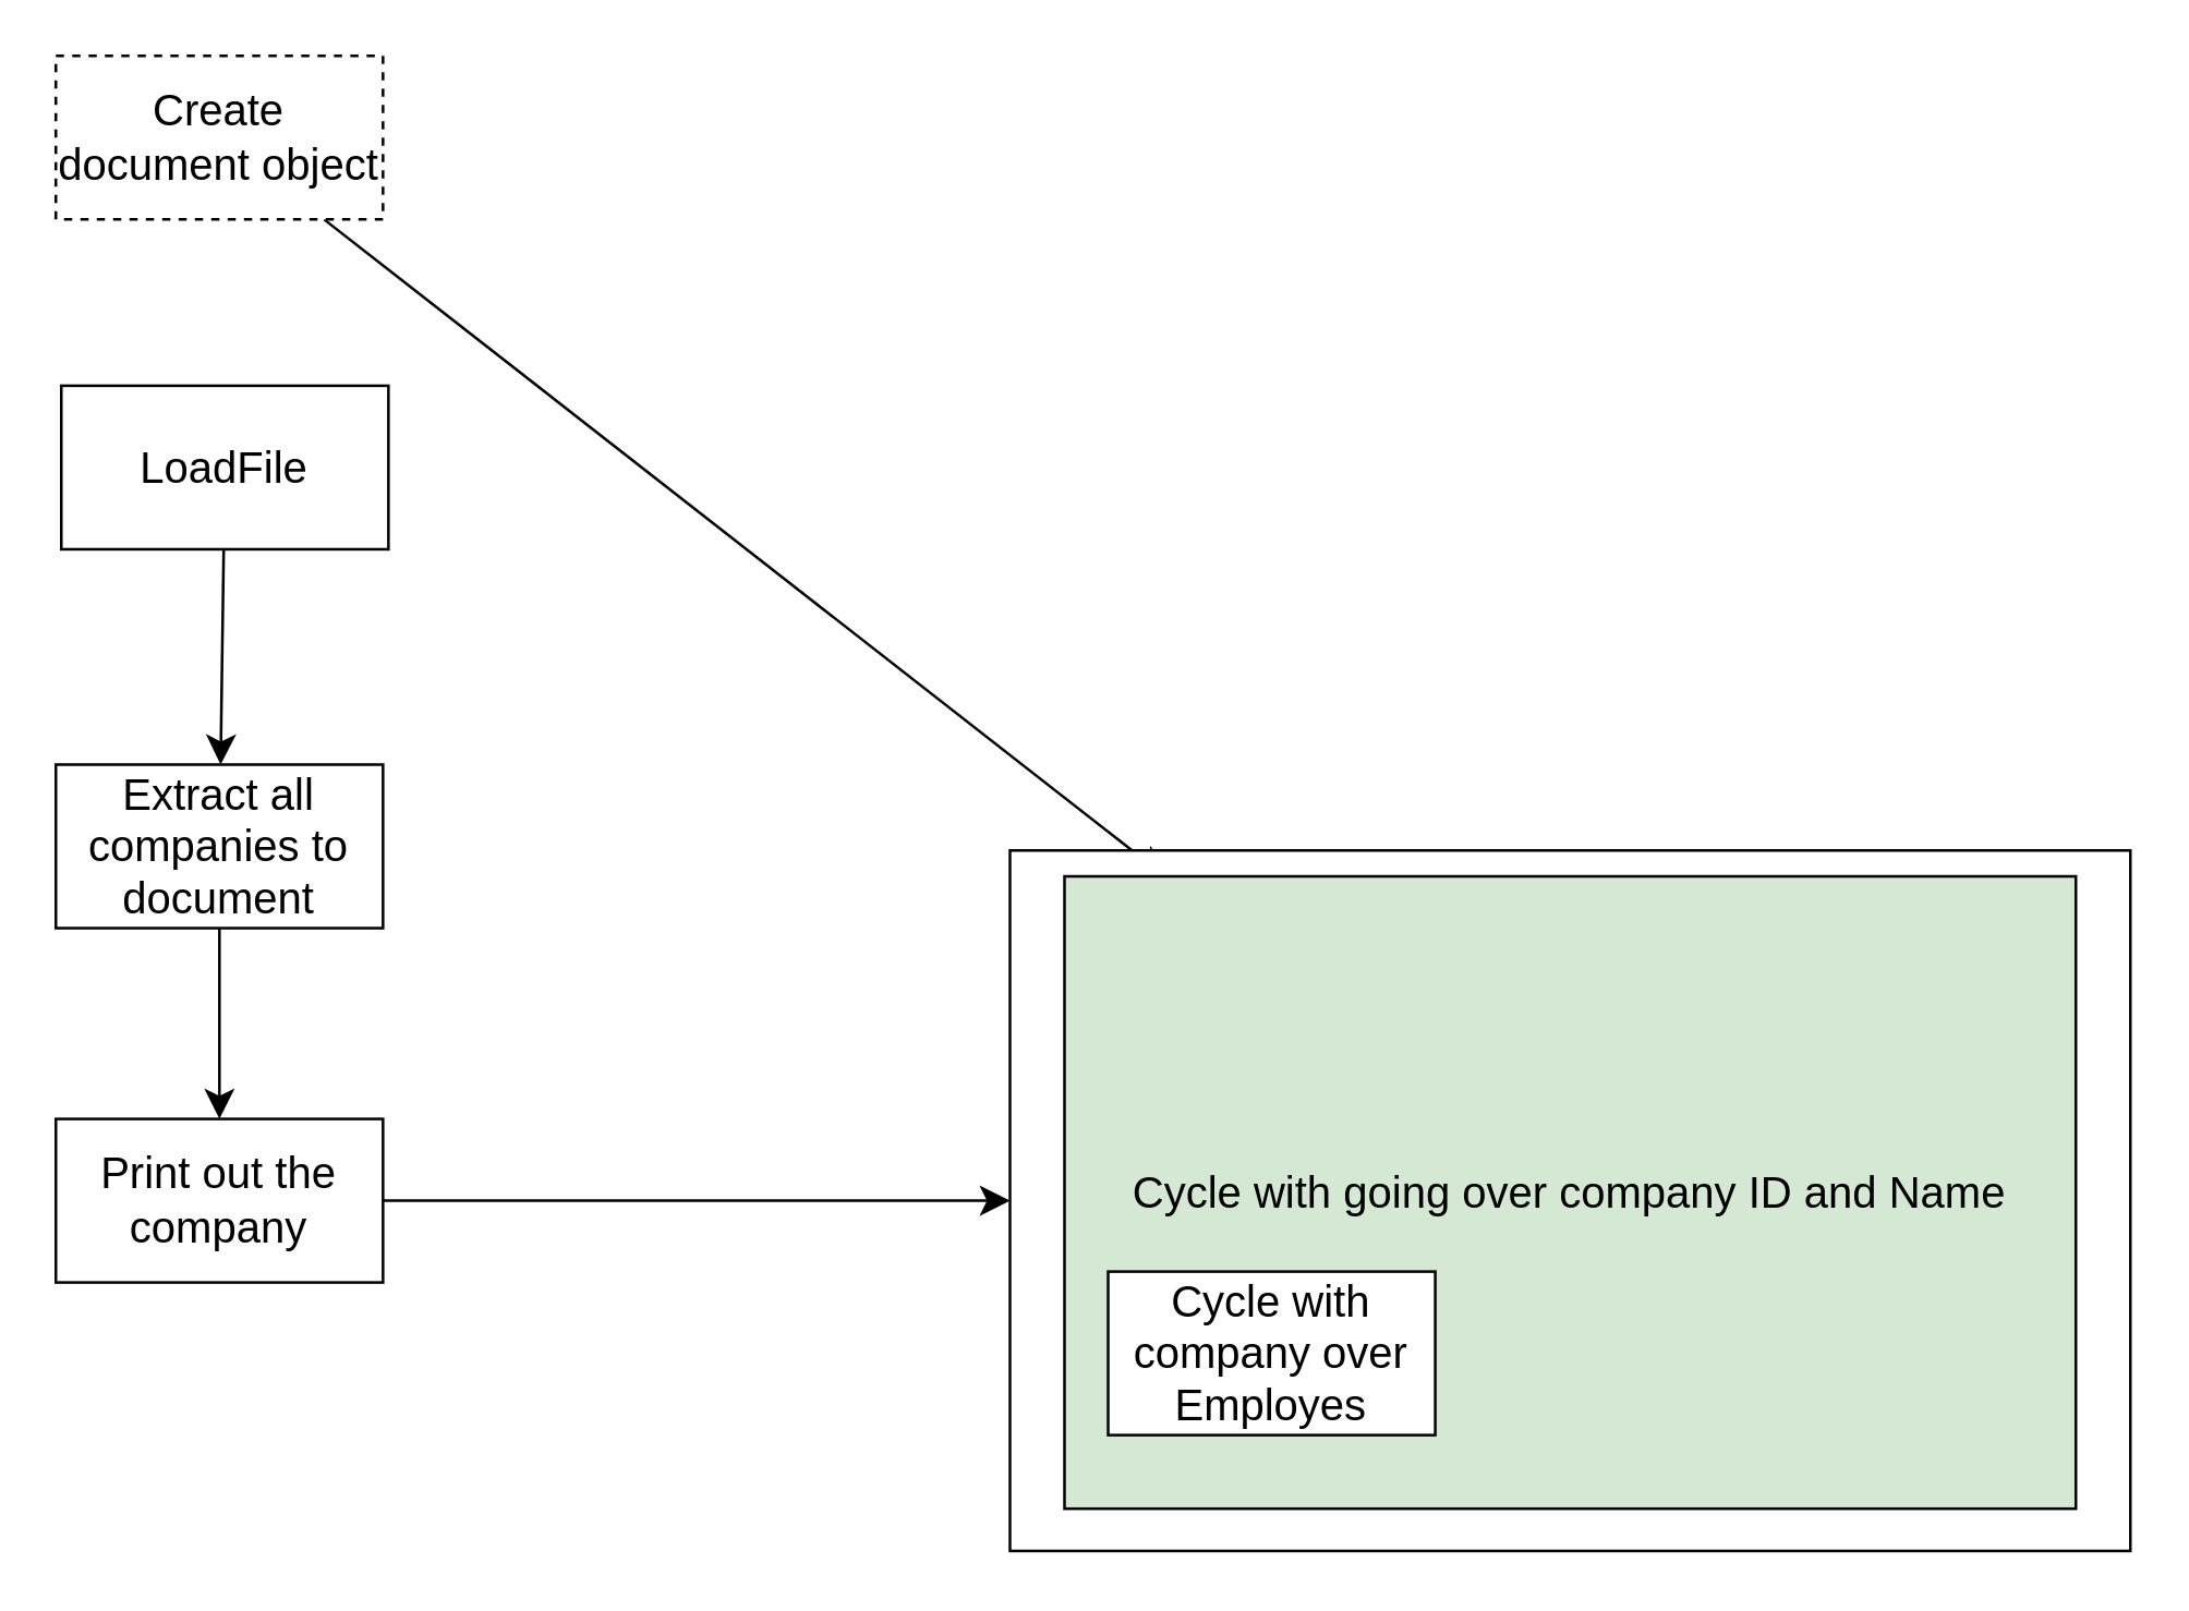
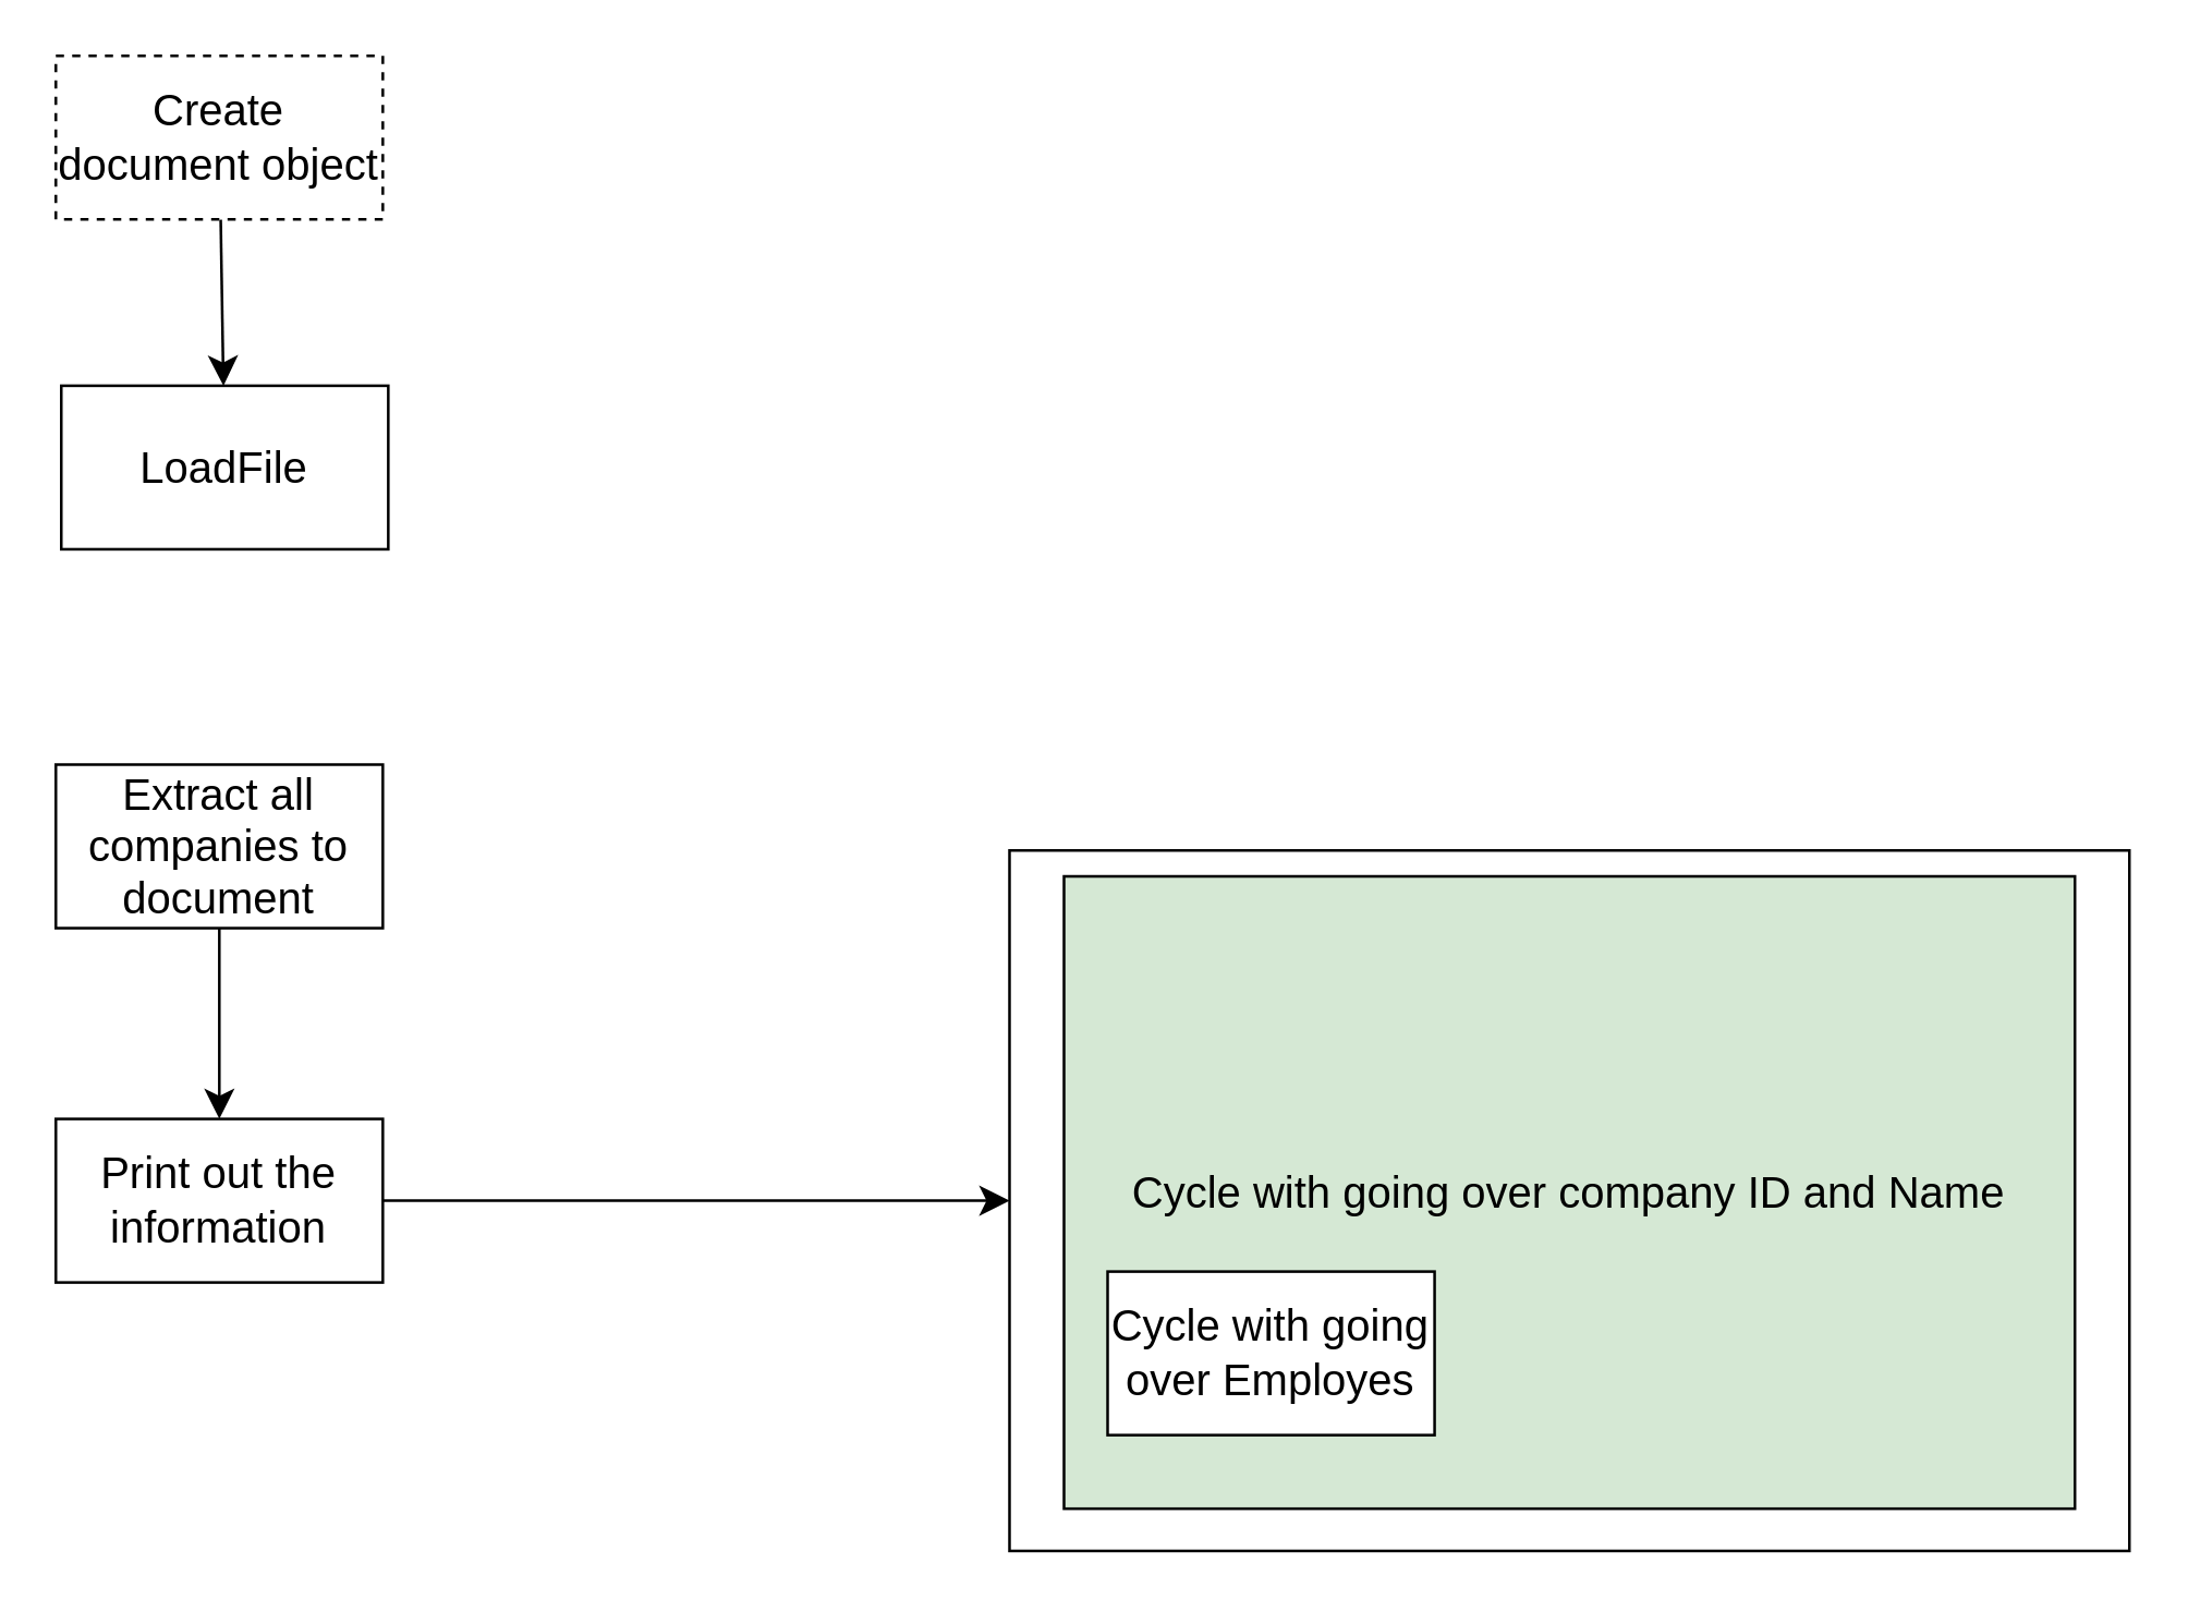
- <mxCell id="2" style="edgeStyle=none;curved=1;rounded=0;orthogonalLoop=1;jettySize=auto;html=1;fontSize=12;startSize=8;endSize=8;" edge="1" parent="1" source="3" target="11"><mxGeometry relative="1" as="geometry" /></mxCell>
+ <mxCell id="2" style="edgeStyle=none;curved=1;rounded=0;orthogonalLoop=1;jettySize=auto;html=1;fontSize=12;startSize=8;endSize=8;" edge="1" parent="1" source="3" target="5"><mxGeometry relative="1" as="geometry" /></mxCell>
- <mxCell id="4" style="edgeStyle=none;curved=1;rounded=0;orthogonalLoop=1;jettySize=auto;html=1;fontSize=12;startSize=8;endSize=8;" edge="1" parent="1" source="5" target="7"><mxGeometry relative="1" as="geometry" /></mxCell>
- <mxCell id="9" value="Print out the company" style="rounded=0;whiteSpace=wrap;html=1;fontSize=16;" vertex="1" parent="1"><mxGeometry x="20" y="410" width="120" height="60" as="geometry" /></mxCell>
+ <mxCell id="9" value="Print out the information" style="rounded=0;whiteSpace=wrap;html=1;fontSize=16;" vertex="1" parent="1"><mxGeometry x="20" y="410" width="120" height="60" as="geometry" /></mxCell>
- <mxCell id="12" value="&lt;div&gt;Cycle with company over Employes&lt;/div&gt;" style="rounded=0;whiteSpace=wrap;html=1;fontSize=16;" vertex="1" parent="1"><mxGeometry x="406" y="466" width="120" height="60" as="geometry" /></mxCell>
+ <mxCell id="12" value="&lt;div&gt;Cycle with going over Employes&lt;/div&gt;" style="rounded=0;whiteSpace=wrap;html=1;fontSize=16;" vertex="1" parent="1"><mxGeometry x="406" y="466" width="120" height="60" as="geometry" /></mxCell>
